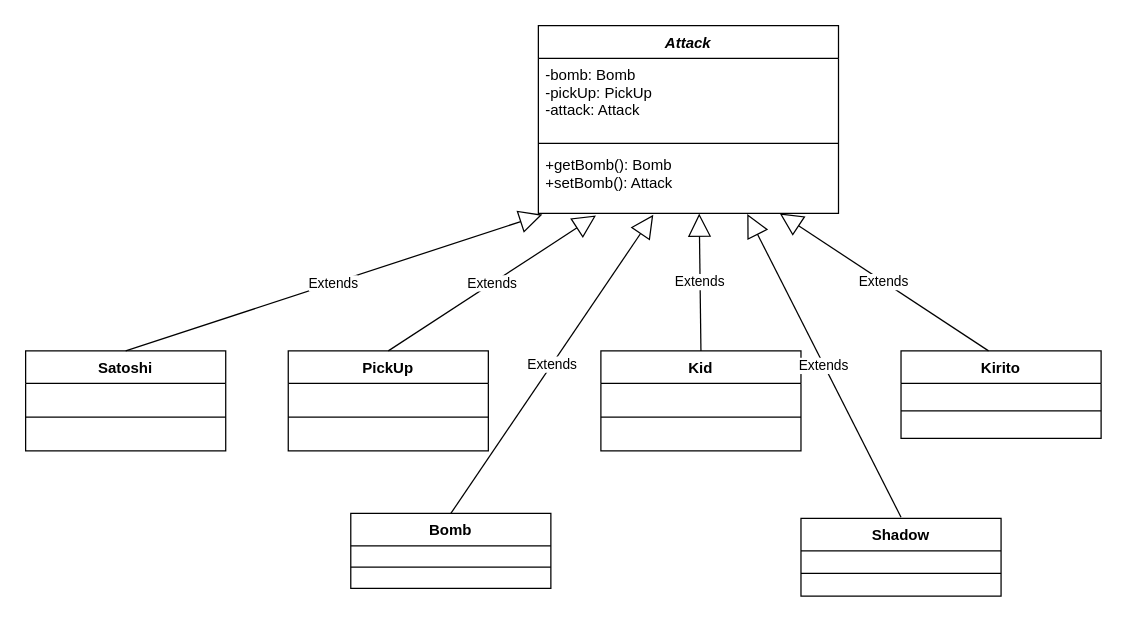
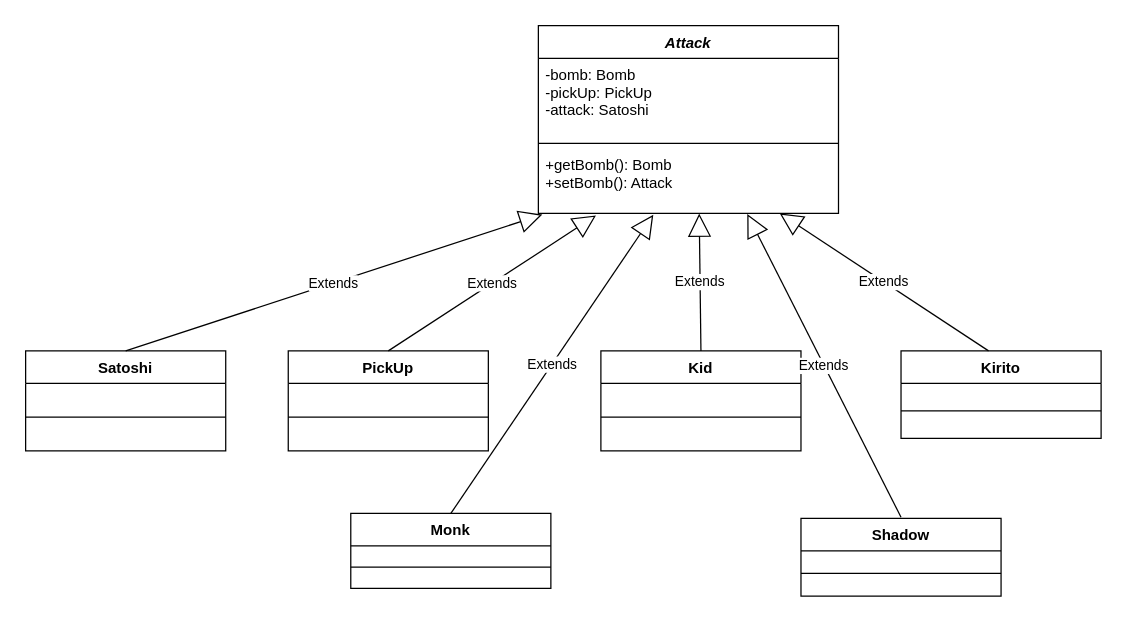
- <mxCell id="3" value="-bomb: Bomb&#10;-pickUp: PickUp&#10;-attack: Attack" style="text;strokeColor=none;fillColor=none;align=left;verticalAlign=top;spacingLeft=4;spacingRight=4;overflow=hidden;rotatable=0;points=[[0,0.5],[1,0.5]];portConstraint=eastwest;" parent="2" vertex="1"><mxGeometry y="26" width="240" height="64" as="geometry" /></mxCell>
+ <mxCell id="3" value="-bomb: Bomb&#10;-pickUp: PickUp&#10;-attack: Satoshi" style="text;strokeColor=none;fillColor=none;align=left;verticalAlign=top;spacingLeft=4;spacingRight=4;overflow=hidden;rotatable=0;points=[[0,0.5],[1,0.5]];portConstraint=eastwest;" parent="2" vertex="1"><mxGeometry y="26" width="240" height="64" as="geometry" /></mxCell>
- <mxCell id="15" value="Bomb" style="swimlane;fontStyle=1;align=center;verticalAlign=top;childLayout=stackLayout;horizontal=1;startSize=26;horizontalStack=0;resizeParent=1;resizeParentMax=0;resizeLast=0;collapsible=1;marginBottom=0;" parent="1" vertex="1"><mxGeometry x="280" y="410" width="160" height="60" as="geometry" /></mxCell>
+ <mxCell id="15" value="Monk" style="swimlane;fontStyle=1;align=center;verticalAlign=top;childLayout=stackLayout;horizontal=1;startSize=26;horizontalStack=0;resizeParent=1;resizeParentMax=0;resizeLast=0;collapsible=1;marginBottom=0;" parent="1" vertex="1"><mxGeometry x="280" y="410" width="160" height="60" as="geometry" /></mxCell>
